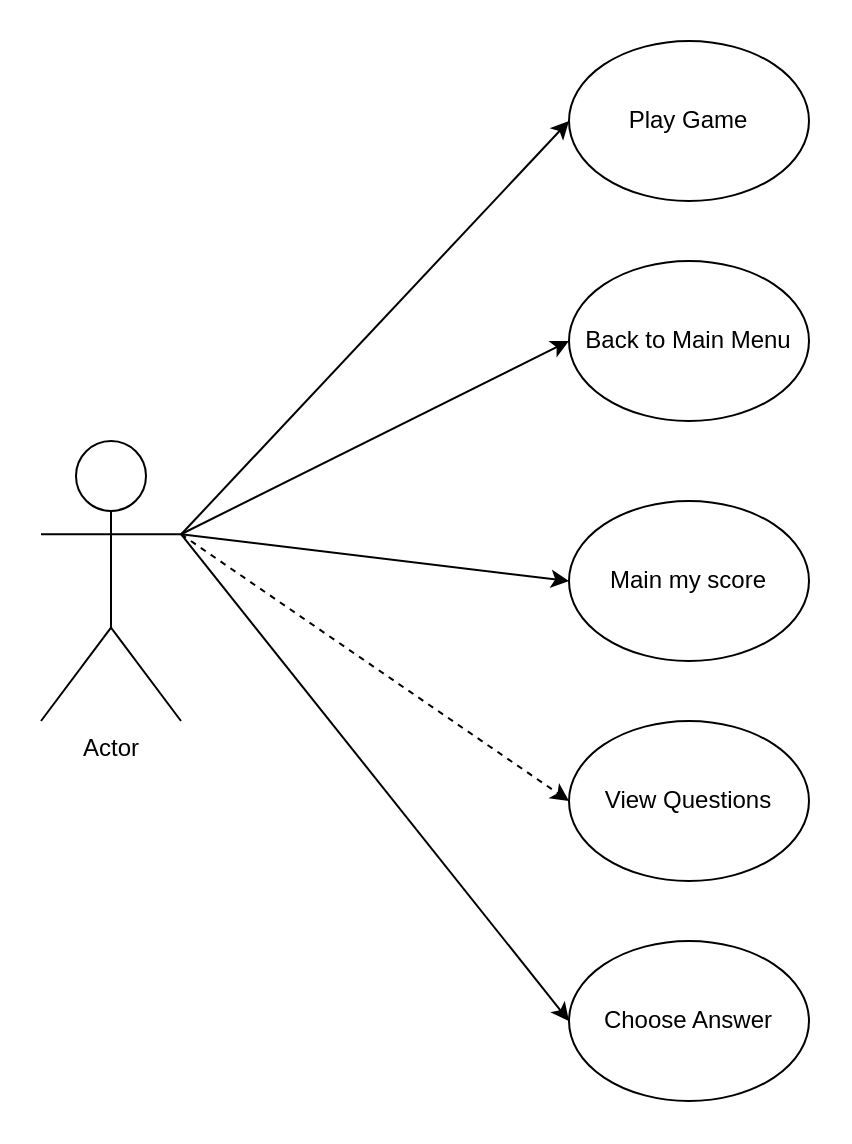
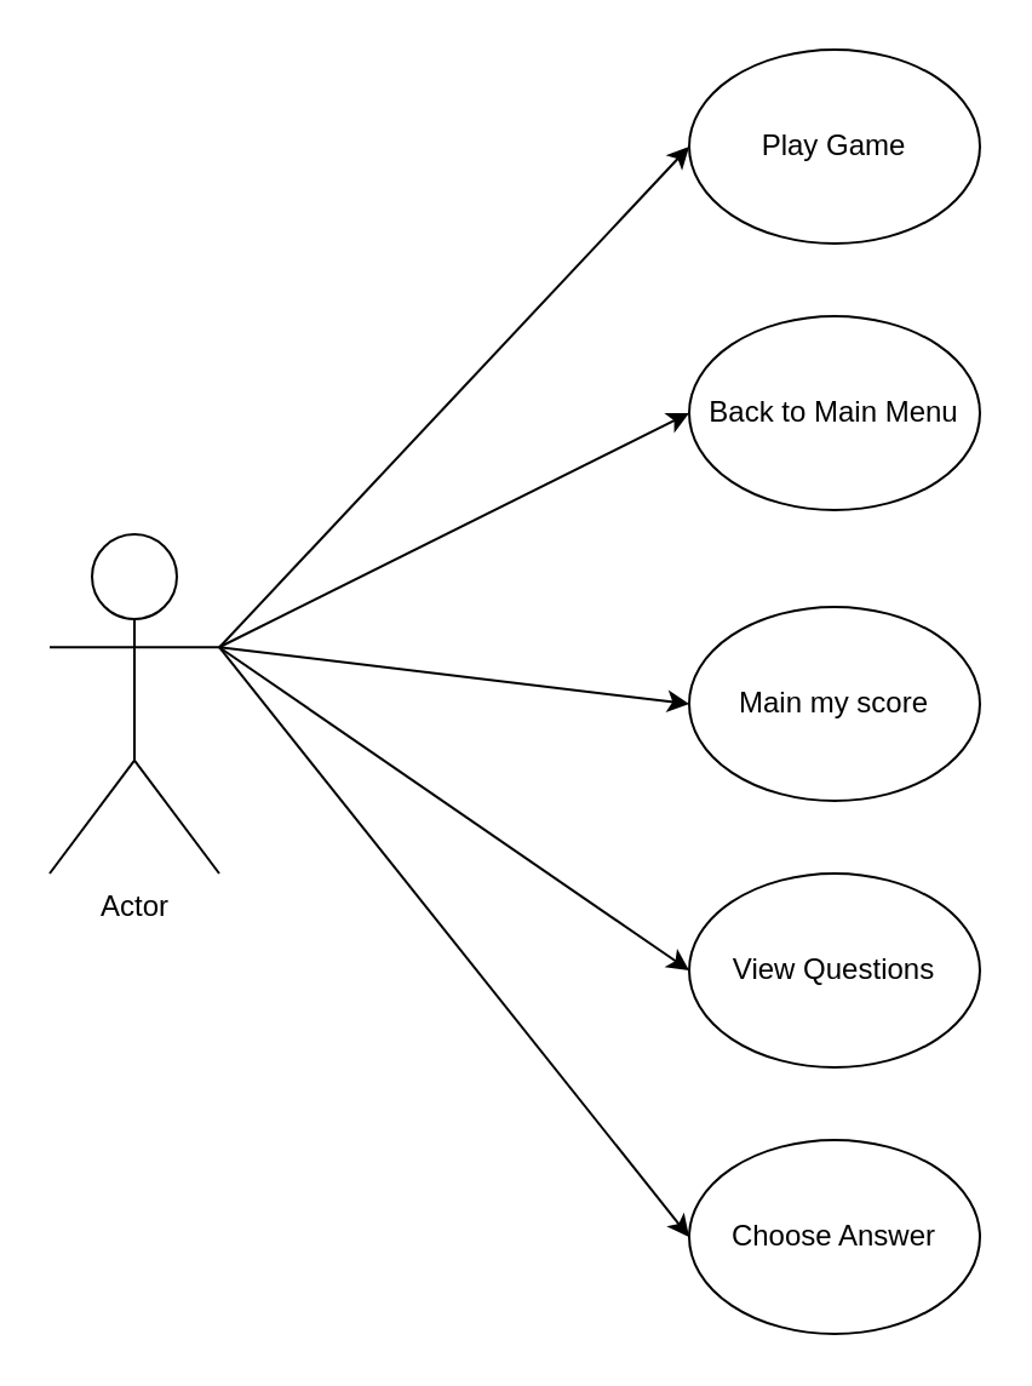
- <mxCell id="6" style="edgeStyle=none;rounded=0;orthogonalLoop=1;jettySize=auto;html=1;exitX=1;exitY=0.333;exitDx=0;exitDy=0;exitPerimeter=0;entryX=0;entryY=0.5;entryDx=0;entryDy=0;dashed=1;" edge="1" parent="1" source="7" target="12"><mxGeometry relative="1" as="geometry" /></mxCell>
+ <mxCell id="6" style="edgeStyle=none;rounded=0;orthogonalLoop=1;jettySize=auto;html=1;exitX=1;exitY=0.333;exitDx=0;exitDy=0;exitPerimeter=0;entryX=0;entryY=0.5;entryDx=0;entryDy=0;" edge="1" parent="1" source="7" target="12"><mxGeometry relative="1" as="geometry" /></mxCell>
